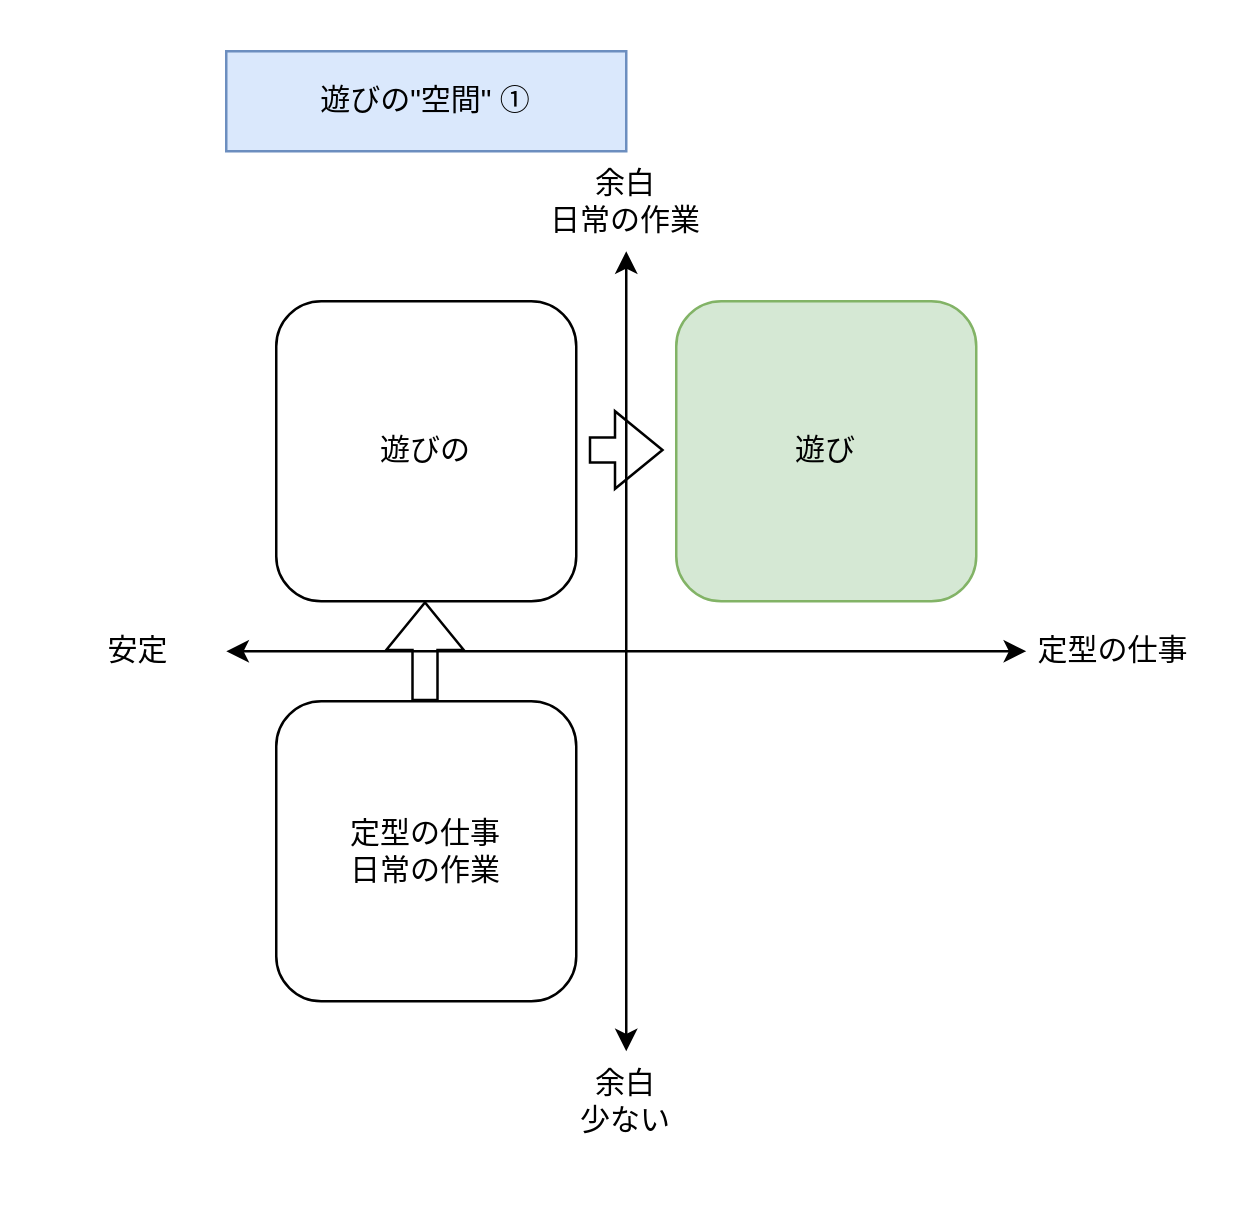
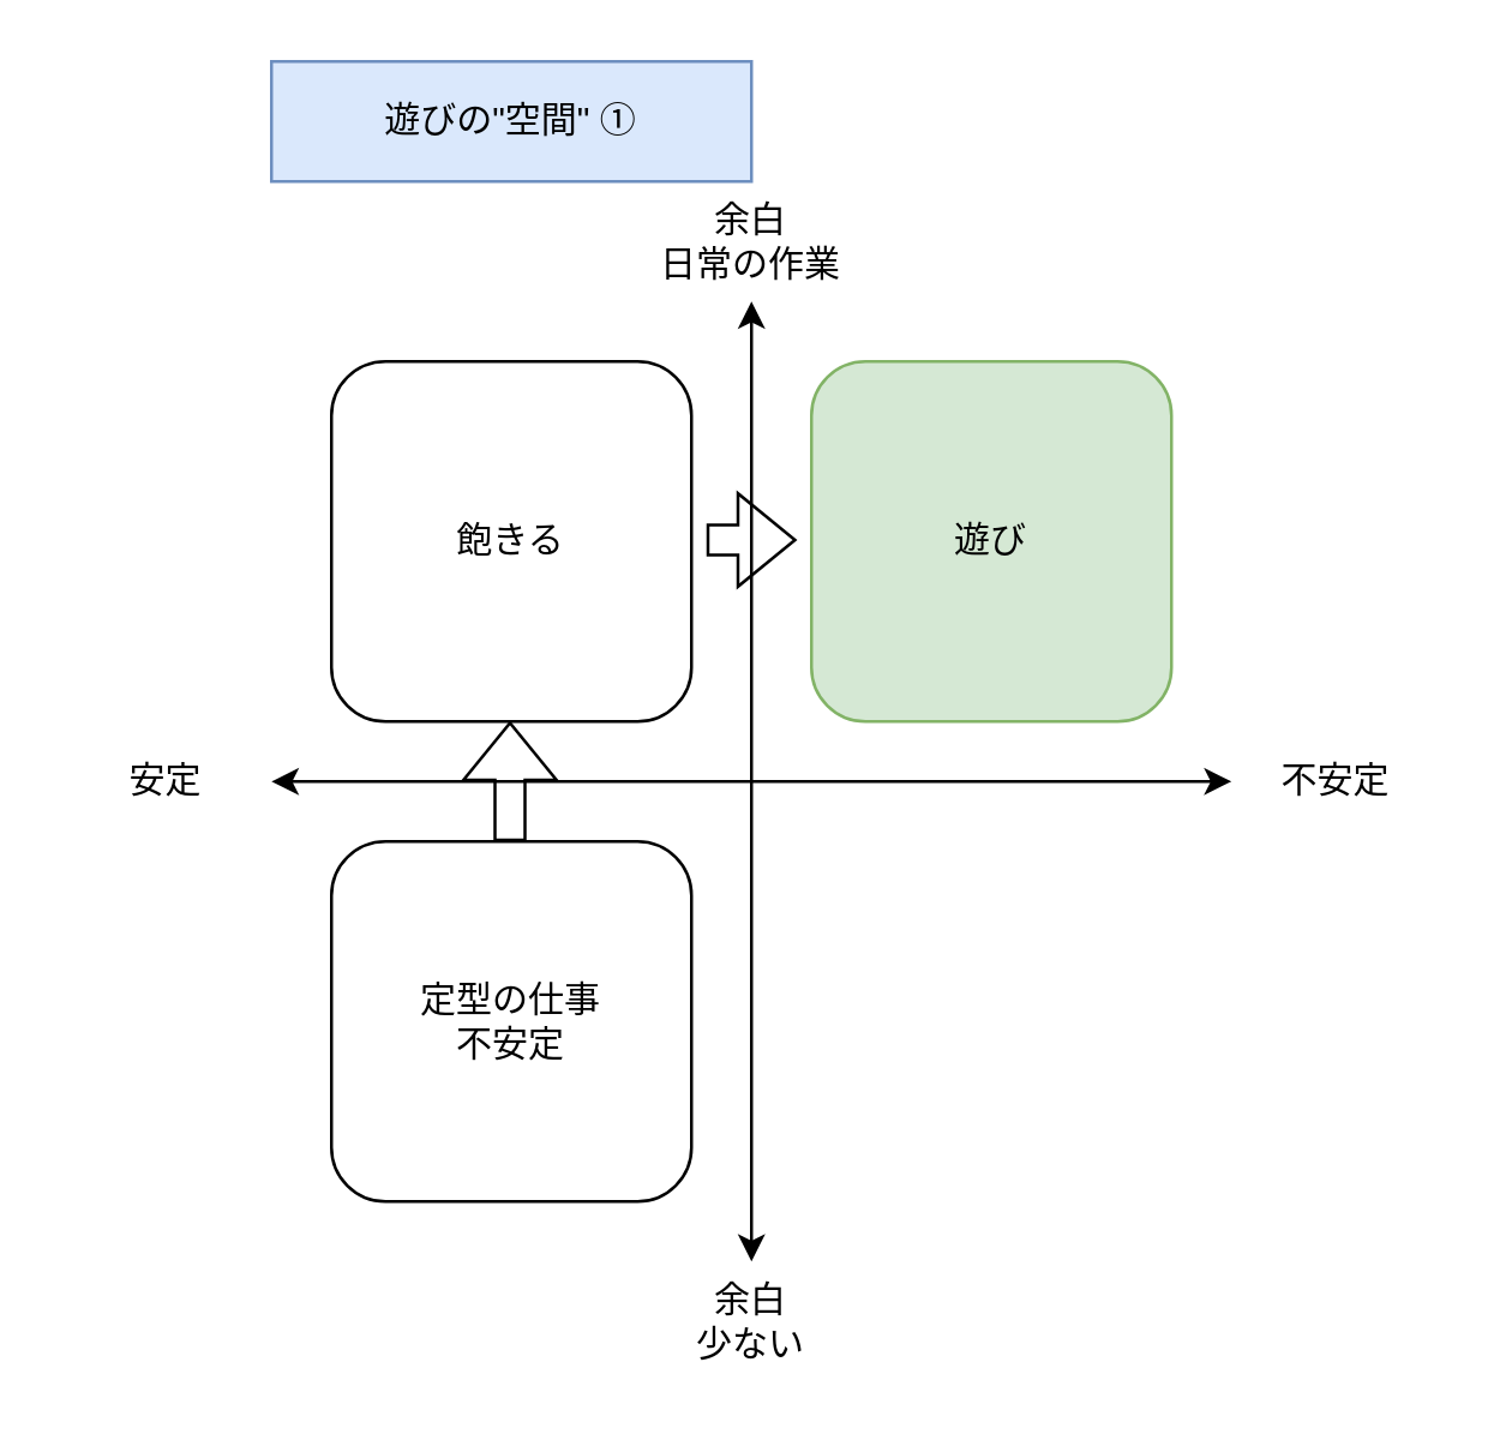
- <mxCell id="9" value="遊びの" style="rounded=1;whiteSpace=wrap;html=1;" vertex="1" parent="1"><mxGeometry x="110" y="120" width="120" height="120" as="geometry" /></mxCell>
+ <mxCell id="9" value="飽きる" style="rounded=1;whiteSpace=wrap;html=1;" vertex="1" parent="1"><mxGeometry x="110" y="120" width="120" height="120" as="geometry" /></mxCell>
- <mxCell id="5" value="定型の仕事" style="text;html=1;align=center;verticalAlign=middle;whiteSpace=wrap;rounded=0;" vertex="1" parent="1"><mxGeometry x="410" y="240" width="70" height="40" as="geometry" /></mxCell>
+ <mxCell id="5" value="不安定" style="text;html=1;align=center;verticalAlign=middle;whiteSpace=wrap;rounded=0;" vertex="1" parent="1"><mxGeometry x="410" y="240" width="70" height="40" as="geometry" /></mxCell>
- <mxCell id="11" value="定型の仕事&lt;div&gt;日常の作業&lt;/div&gt;" style="rounded=1;whiteSpace=wrap;html=1;" vertex="1" parent="1"><mxGeometry x="110" y="280" width="120" height="120" as="geometry" /></mxCell>
+ <mxCell id="11" value="定型の仕事&lt;div&gt;不安定&lt;/div&gt;" style="rounded=1;whiteSpace=wrap;html=1;" vertex="1" parent="1"><mxGeometry x="110" y="280" width="120" height="120" as="geometry" /></mxCell>
